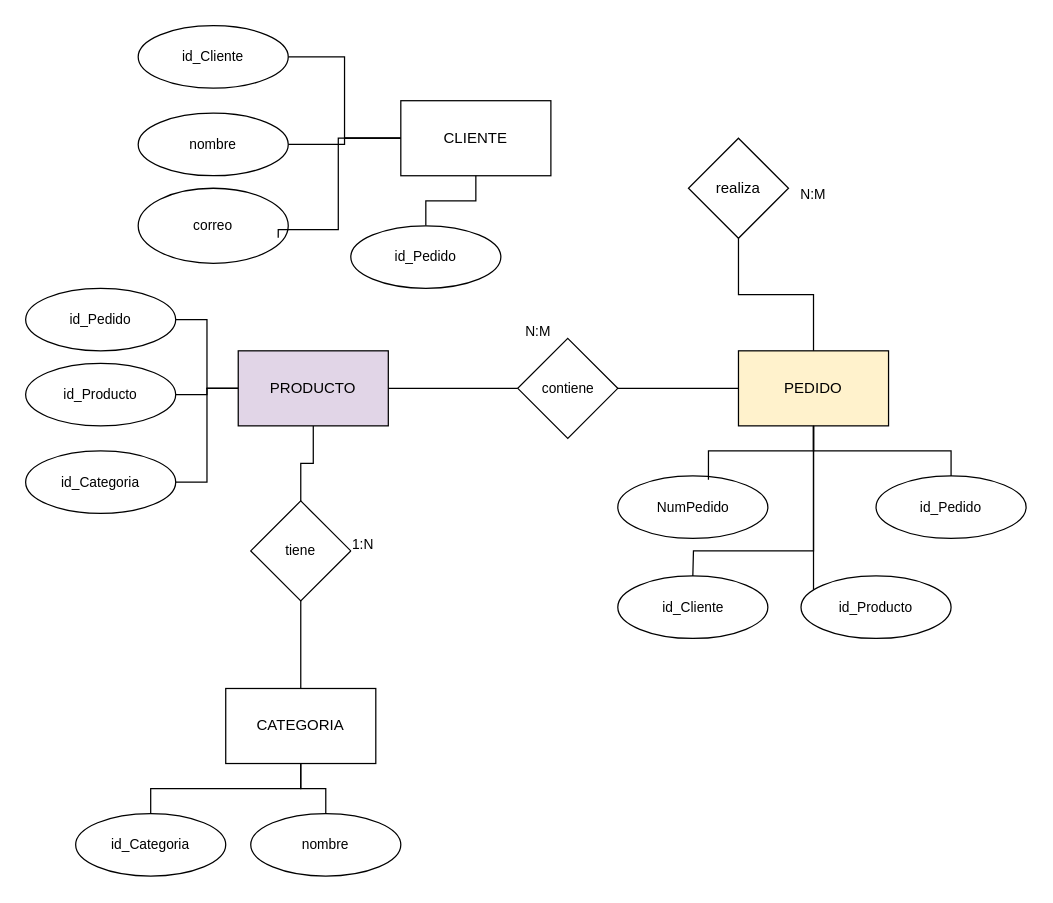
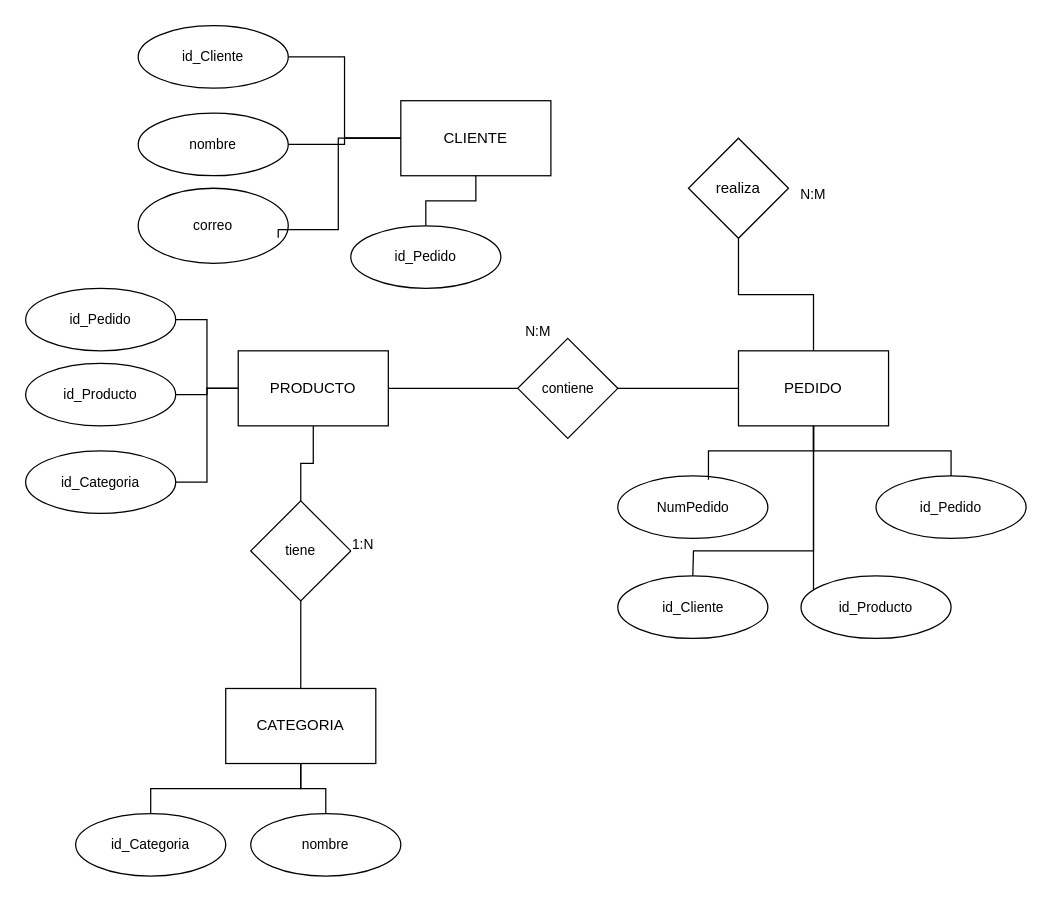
- <mxCell id="13" value="PRODUCTO" style="whiteSpace=wrap;html=1;fillColor=#e1d5e7;" vertex="1" parent="1"><mxGeometry x="190" y="280" width="120" height="60" as="geometry" /></mxCell>
+ <mxCell id="13" value="PRODUCTO" style="whiteSpace=wrap;html=1;" vertex="1" parent="1"><mxGeometry x="190" y="280" width="120" height="60" as="geometry" /></mxCell>
- <mxCell id="8" value="PEDIDO" style="whiteSpace=wrap;html=1;fillColor=#fff2cc;" vertex="1" parent="1"><mxGeometry x="590" y="280" width="120" height="60" as="geometry" /></mxCell>
+ <mxCell id="8" value="PEDIDO" style="whiteSpace=wrap;html=1;" vertex="1" parent="1"><mxGeometry x="590" y="280" width="120" height="60" as="geometry" /></mxCell>
